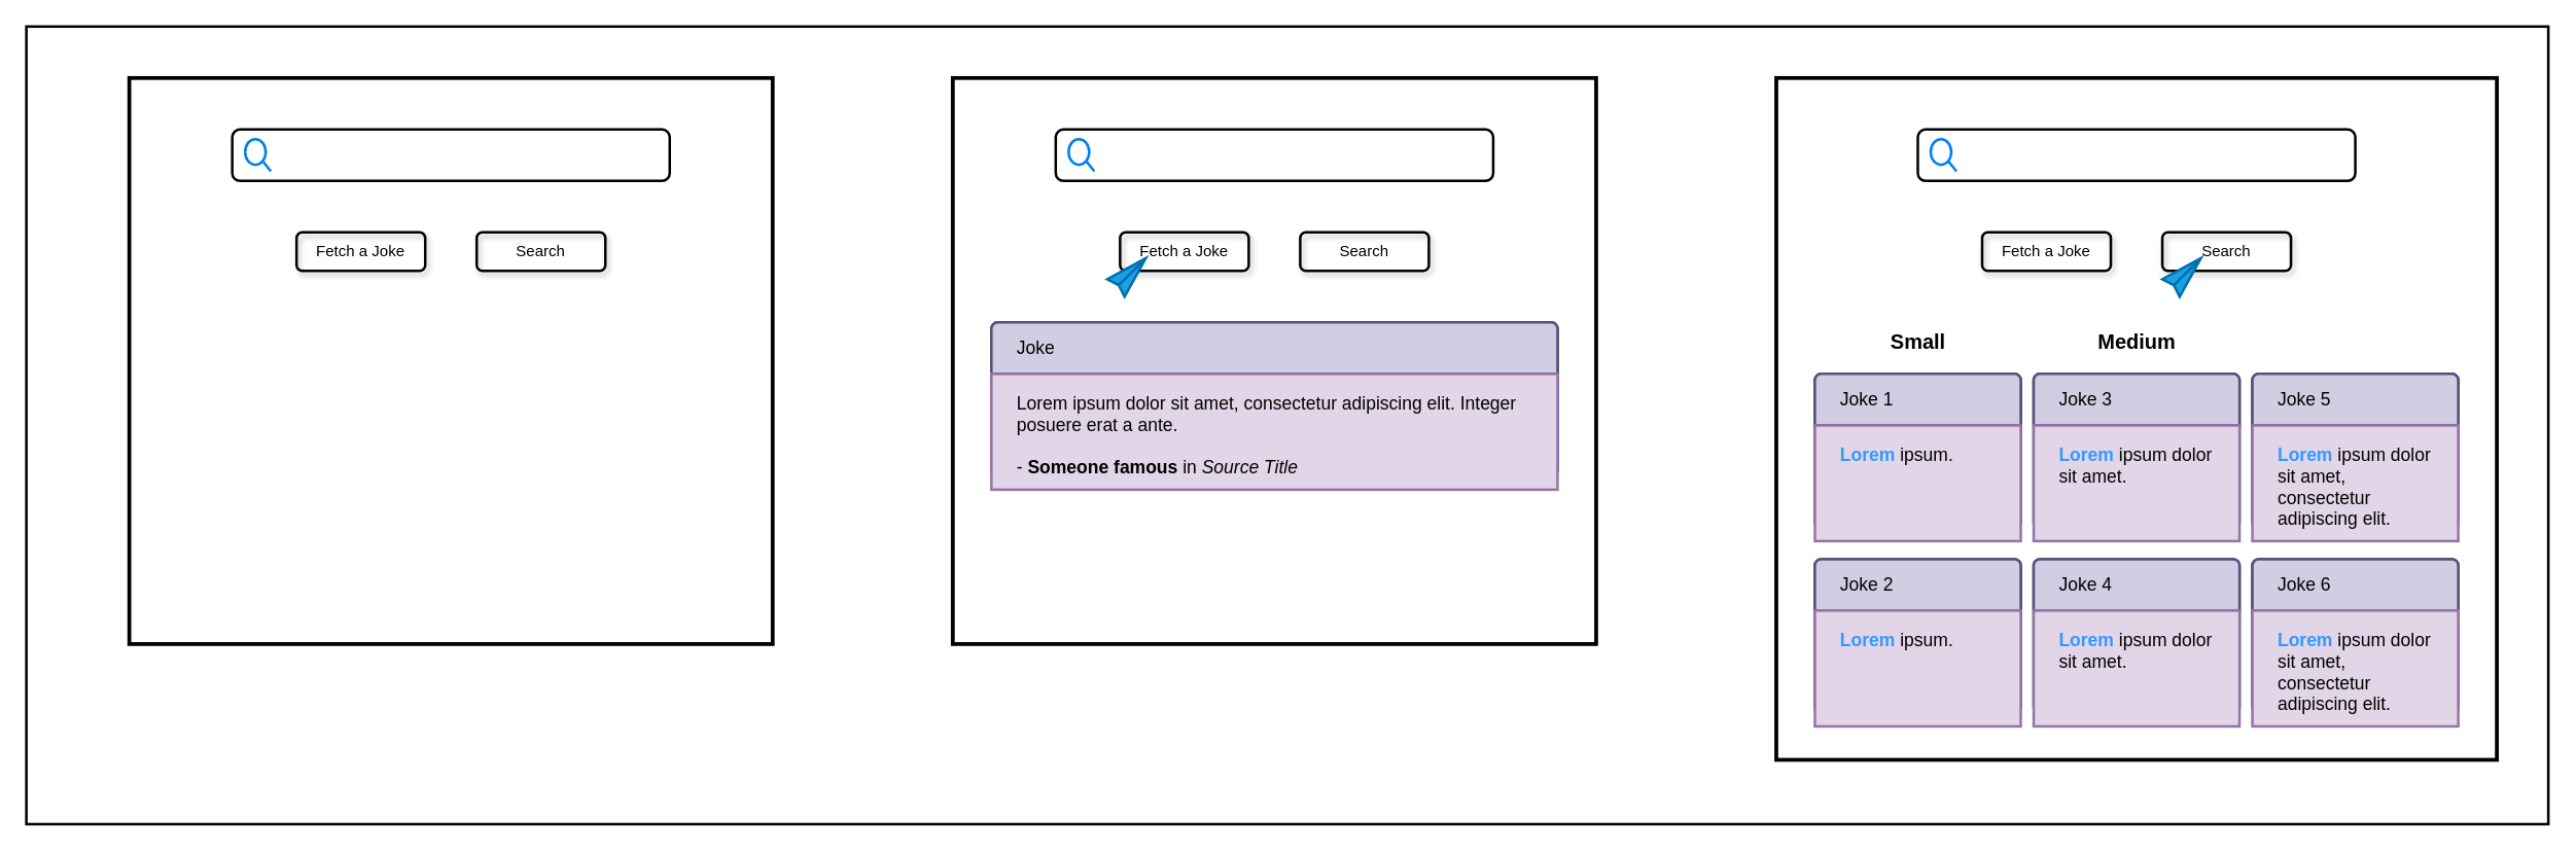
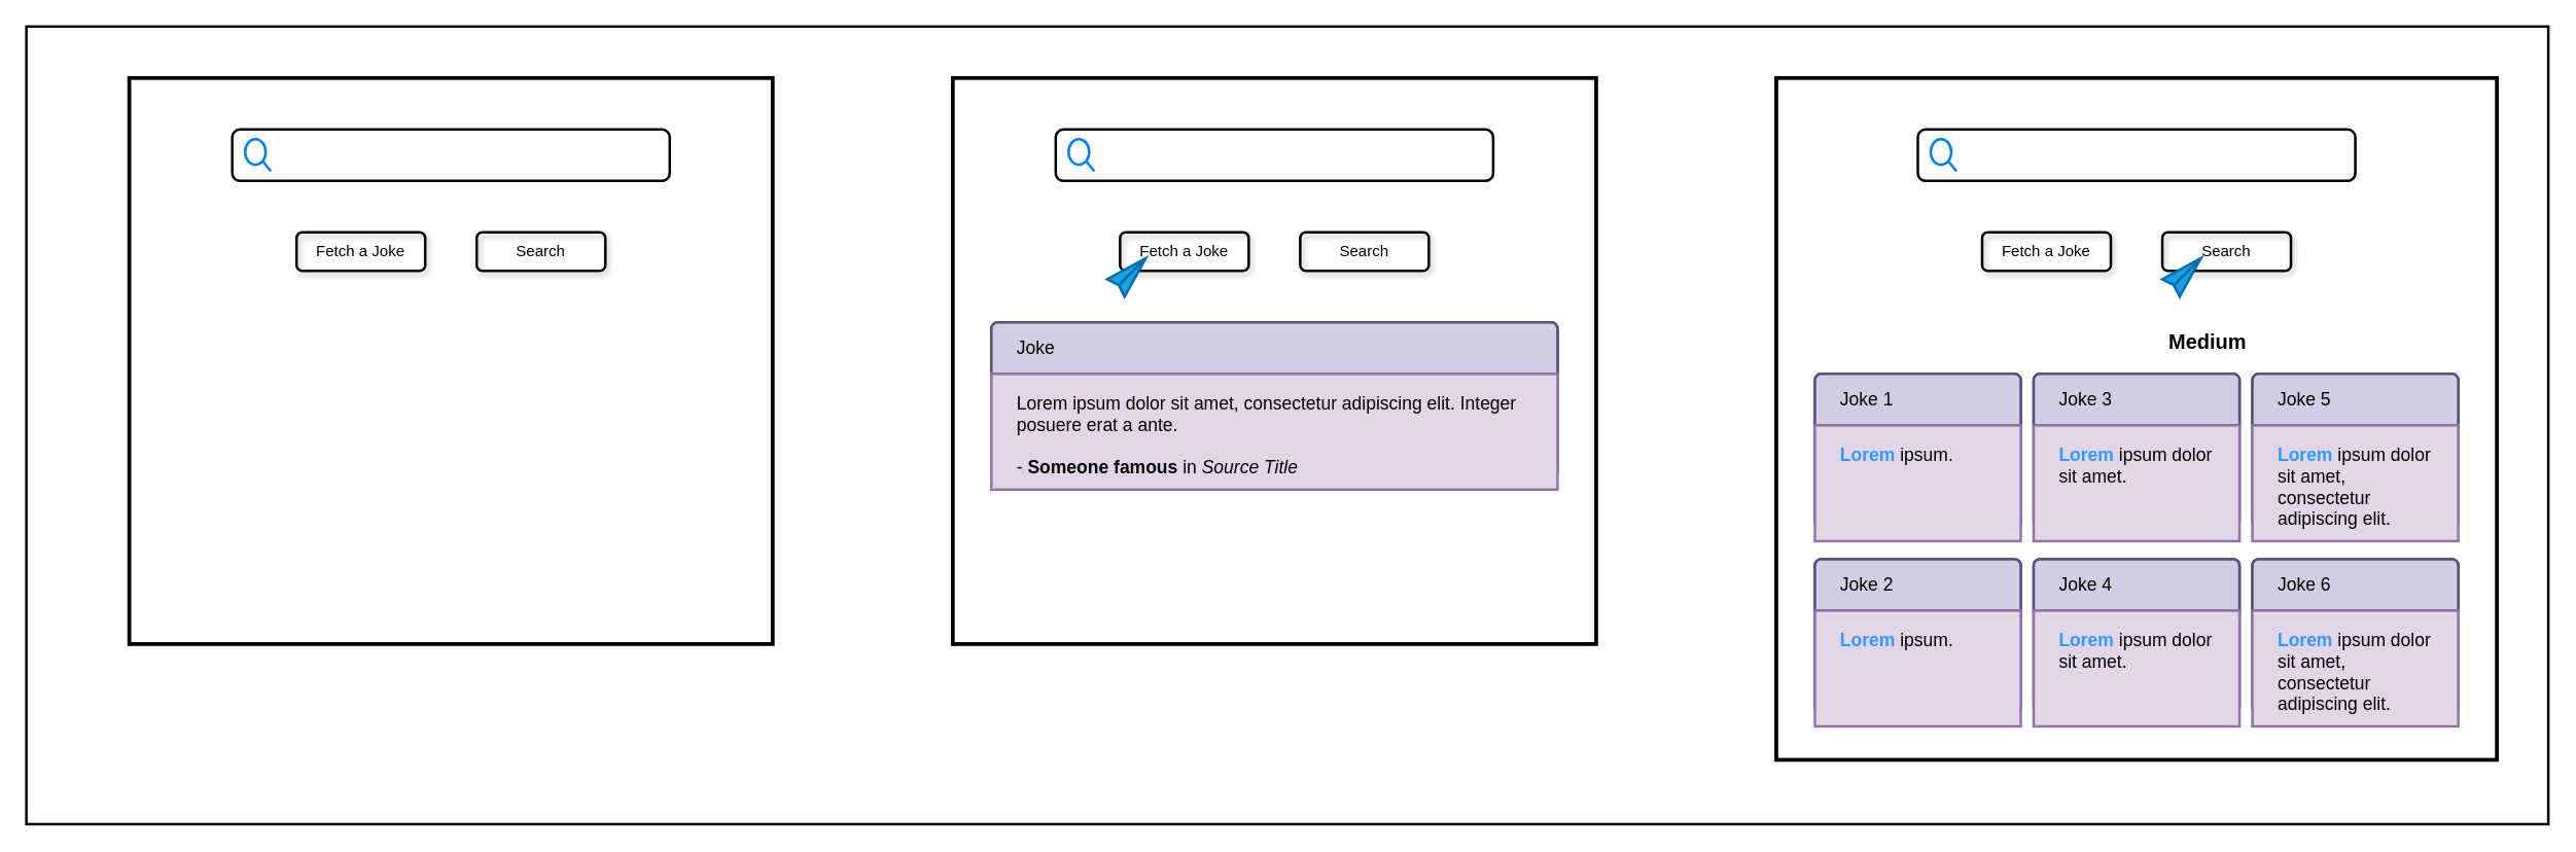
- <mxCell id="41" value="&lt;font style=&quot;font-size: 16px;&quot;&gt;&lt;b&gt;Small&lt;/b&gt;&lt;/font&gt;" style="text;html=1;align=center;verticalAlign=middle;resizable=0;points=[];autosize=1;strokeColor=none;fillColor=none;fontColor=#000000;" vertex="1" parent="1"><mxGeometry x="1455" y="250" width="70" height="30" as="geometry" /></mxCell>
- <mxCell id="42" value="&lt;font style=&quot;font-size: 16px;&quot;&gt;&lt;b&gt;Medium&lt;/b&gt;&lt;/font&gt;" style="text;html=1;align=center;verticalAlign=middle;resizable=0;points=[];autosize=1;strokeColor=none;fillColor=none;fontColor=#000000;" vertex="1" parent="1"><mxGeometry x="1620" y="250" width="80" height="30" as="geometry" /></mxCell>
+ <mxCell id="42" value="&lt;font style=&quot;font-size: 16px;&quot;&gt;&lt;b&gt;Medium&lt;/b&gt;&lt;/font&gt;" style="text;html=1;align=center;verticalAlign=middle;resizable=0;points=[];autosize=1;strokeColor=none;fillColor=none;fontColor=#000000;" vertex="1" parent="1"><mxGeometry x="1675" y="250" width="80" height="30" as="geometry" /></mxCell>
